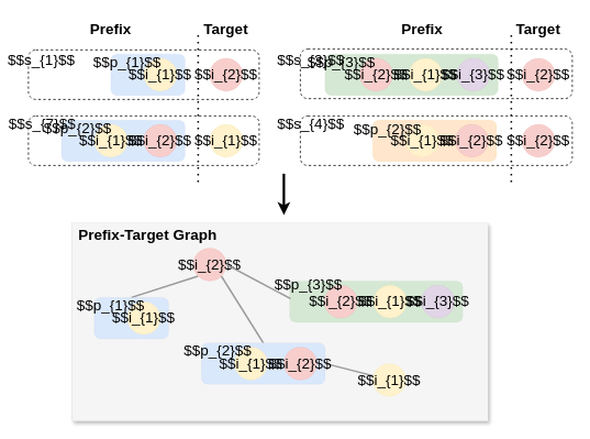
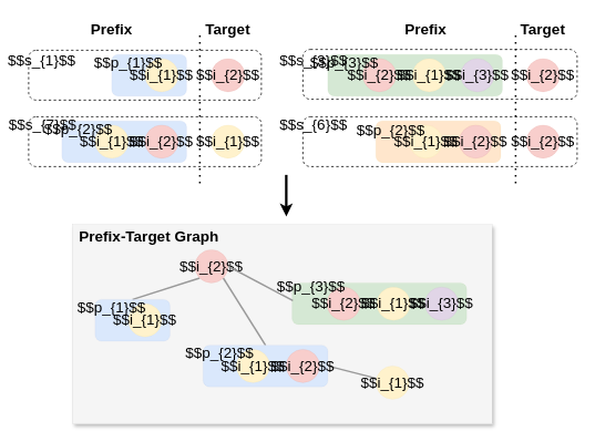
- <mxCell id="30" value="&lt;font style=&quot;font-size: 18px;&quot;&gt;$$s_{4}$$&lt;/font&gt;" style="text;strokeColor=none;align=center;fillColor=none;html=1;verticalAlign=middle;whiteSpace=wrap;rounded=0;" vertex="1" parent="1"><mxGeometry x="347" y="135" width="60" height="30" as="geometry" /></mxCell>
+ <mxCell id="30" value="&lt;font style=&quot;font-size: 18px;&quot;&gt;$$s_{6}$$&lt;/font&gt;" style="text;strokeColor=none;align=center;fillColor=none;html=1;verticalAlign=middle;whiteSpace=wrap;rounded=0;" vertex="1" parent="1"><mxGeometry x="347" y="135" width="60" height="30" as="geometry" /></mxCell>
